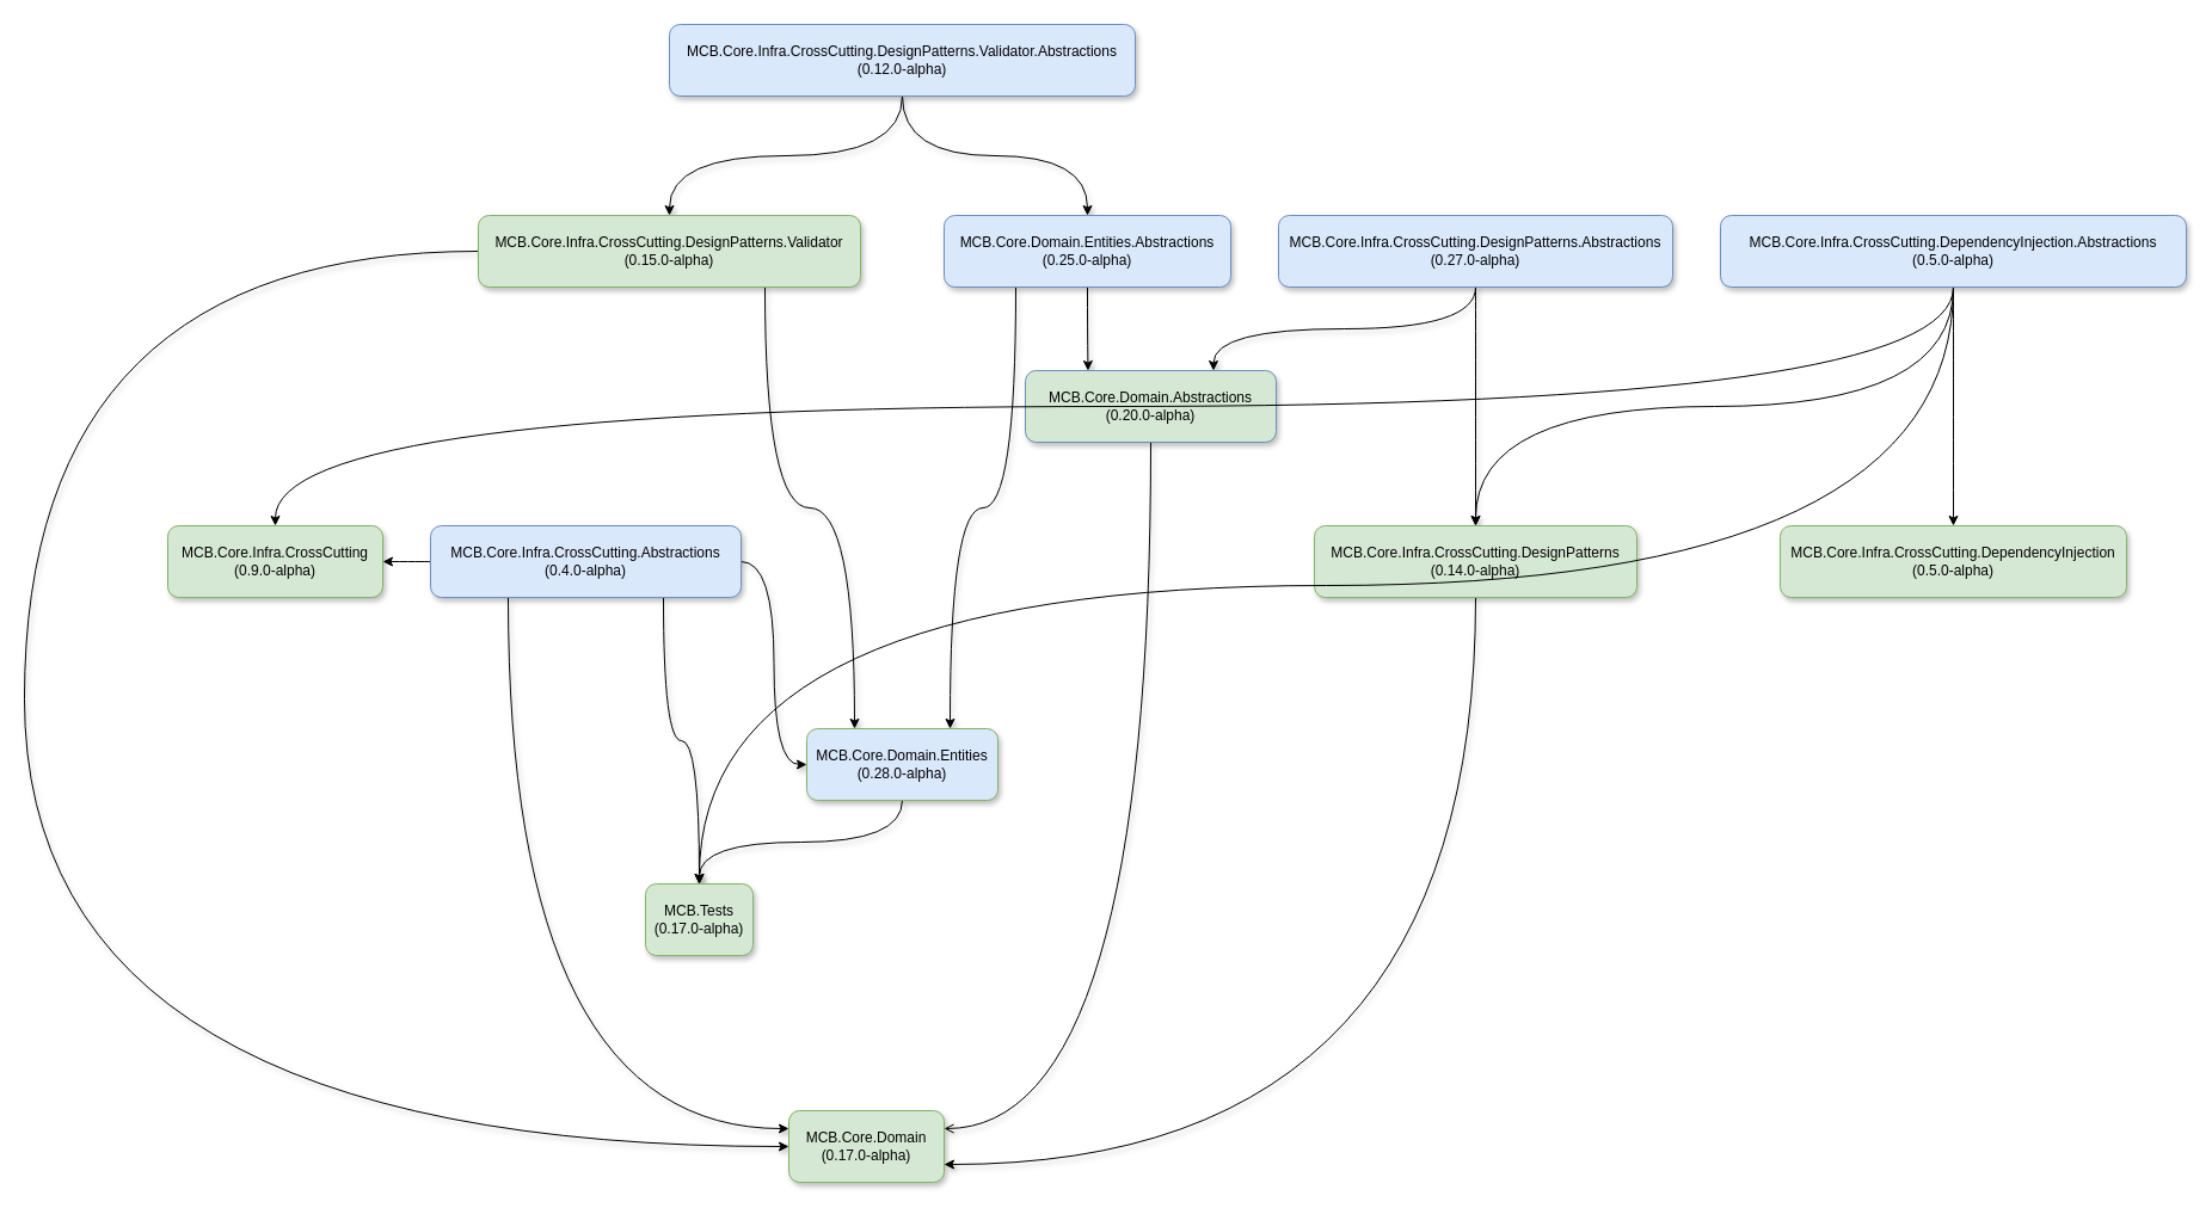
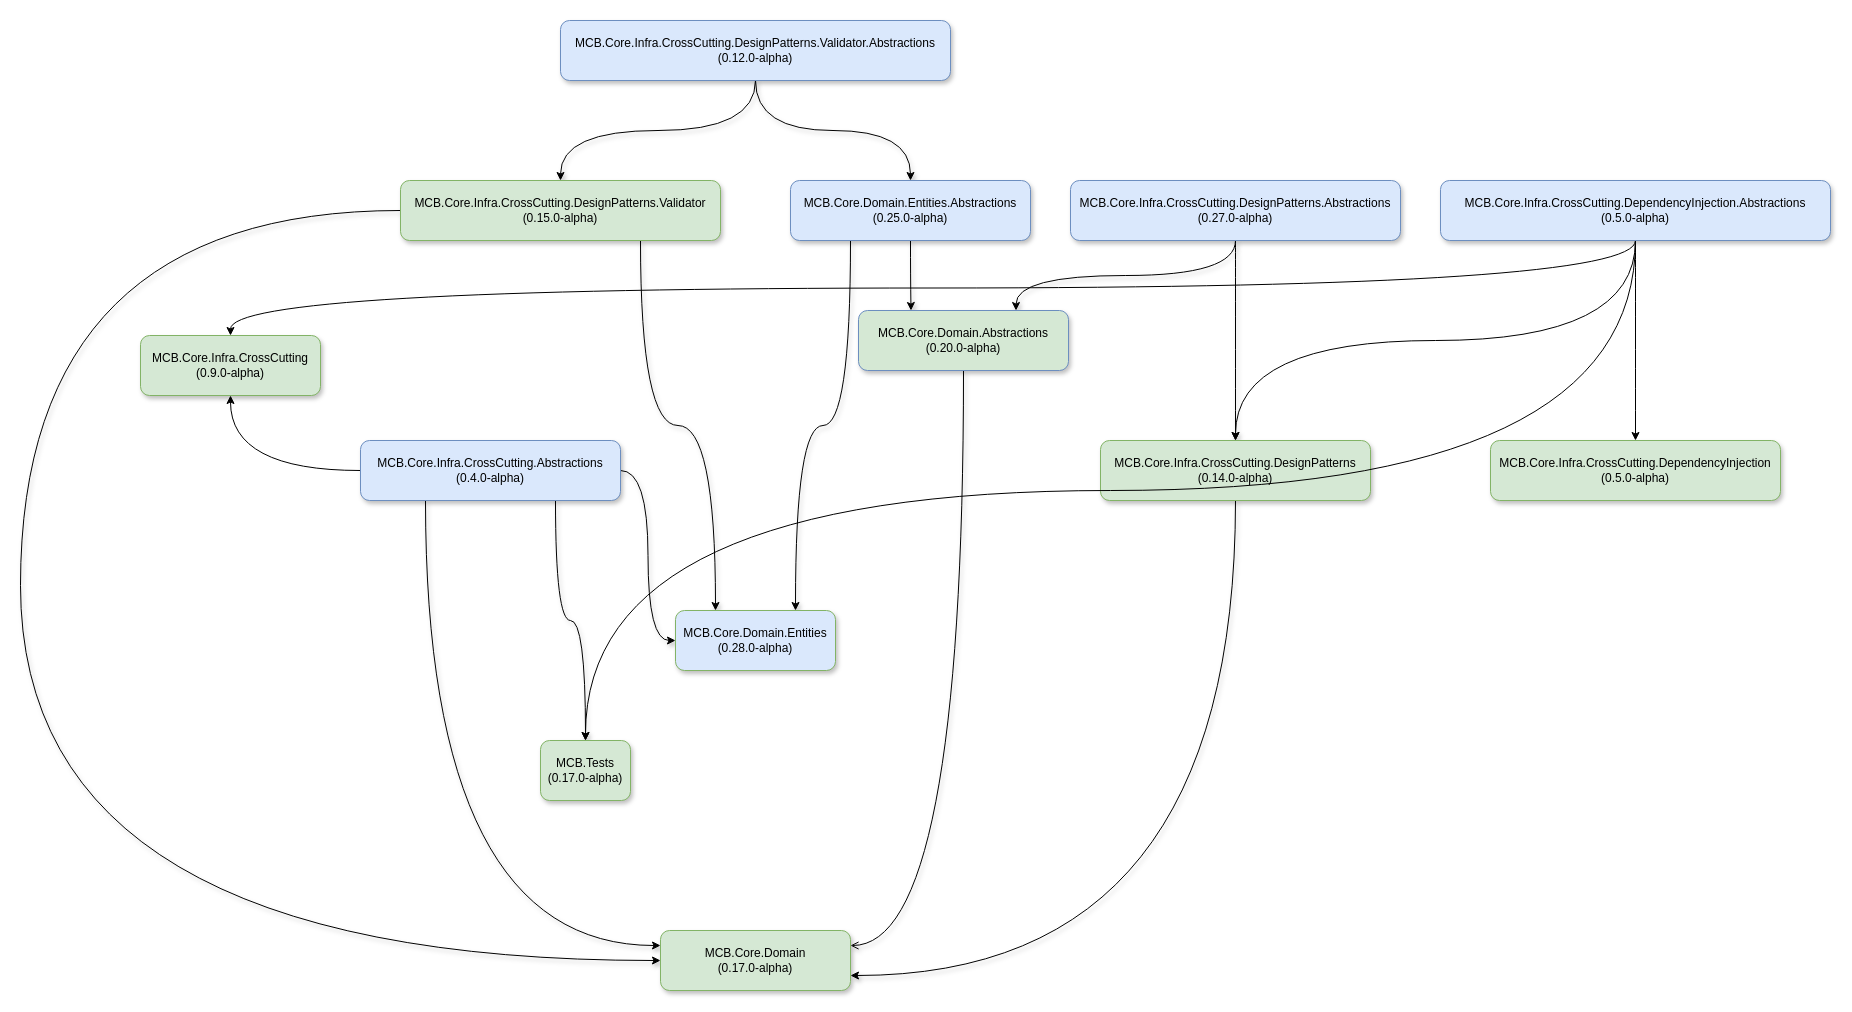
- <mxCell id="33" value="MCB.Core.Infra.CrossCutting&lt;br&gt;(0.9.0-alpha)" style="rounded=1;whiteSpace=wrap;html=1;shadow=1;fillColor=#d5e8d4;strokeColor=#82b366;" parent="1" vertex="1"><mxGeometry x="140" y="440" width="180" height="60" as="geometry" /></mxCell>
+ <mxCell id="33" value="MCB.Core.Infra.CrossCutting&lt;br&gt;(0.9.0-alpha)" style="rounded=1;whiteSpace=wrap;html=1;shadow=1;fillColor=#d5e8d4;strokeColor=#82b366;" parent="1" vertex="1"><mxGeometry x="140" y="335" width="180" height="60" as="geometry" /></mxCell>
- <mxCell id="24" style="edgeStyle=orthogonalEdgeStyle;rounded=0;orthogonalLoop=1;jettySize=auto;html=1;entryX=0.5;entryY=1;entryDx=0;entryDy=0;exitX=0.5;exitY=0;exitDx=0;exitDy=0;startArrow=classic;startFill=1;endArrow=none;endFill=0;shadow=1;curved=1;" parent="1" source="26" target="25" edge="1"><mxGeometry relative="1" as="geometry"><mxPoint x="670" y="620" as="sourcePoint" /></mxGeometry></mxCell>
- <mxCell id="23" value="MCB.Core.Domain&lt;br&gt;(0.17.0-alpha)" style="rounded=1;whiteSpace=wrap;html=1;shadow=1;fillColor=#d5e8d4;strokeColor=#82b366;" parent="1" vertex="1"><mxGeometry x="660" y="930" width="130" height="60" as="geometry" /></mxCell>
+ <mxCell id="23" value="MCB.Core.Domain&lt;br&gt;(0.17.0-alpha)" style="rounded=1;whiteSpace=wrap;html=1;shadow=1;fillColor=#d5e8d4;strokeColor=#82b366;" parent="1" vertex="1"><mxGeometry x="660" y="930" width="190" height="60" as="geometry" /></mxCell>
